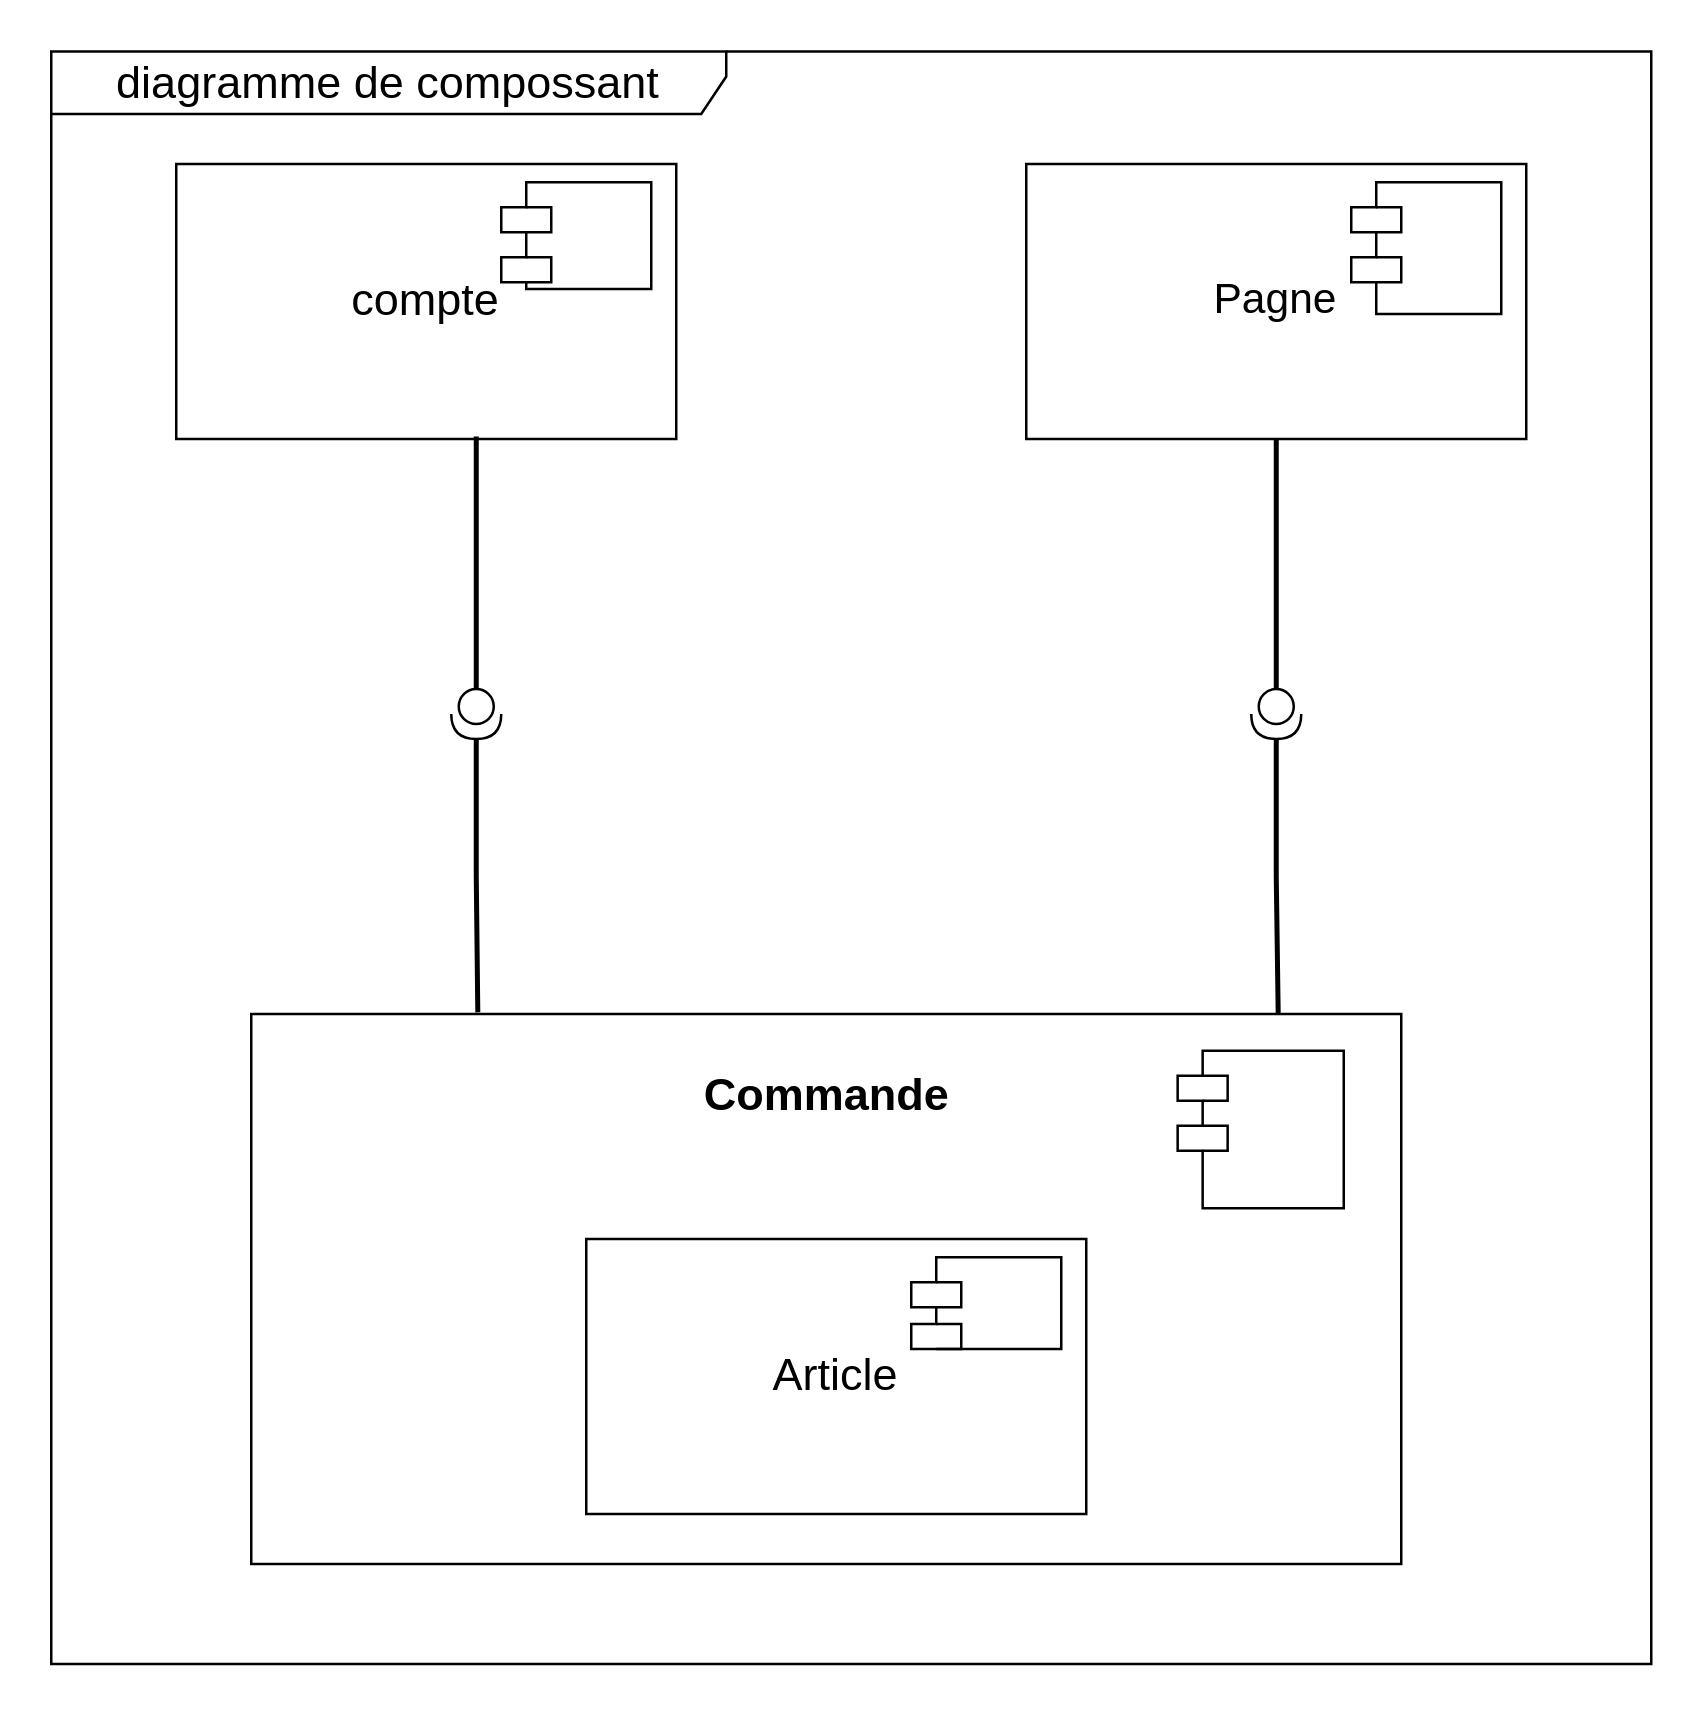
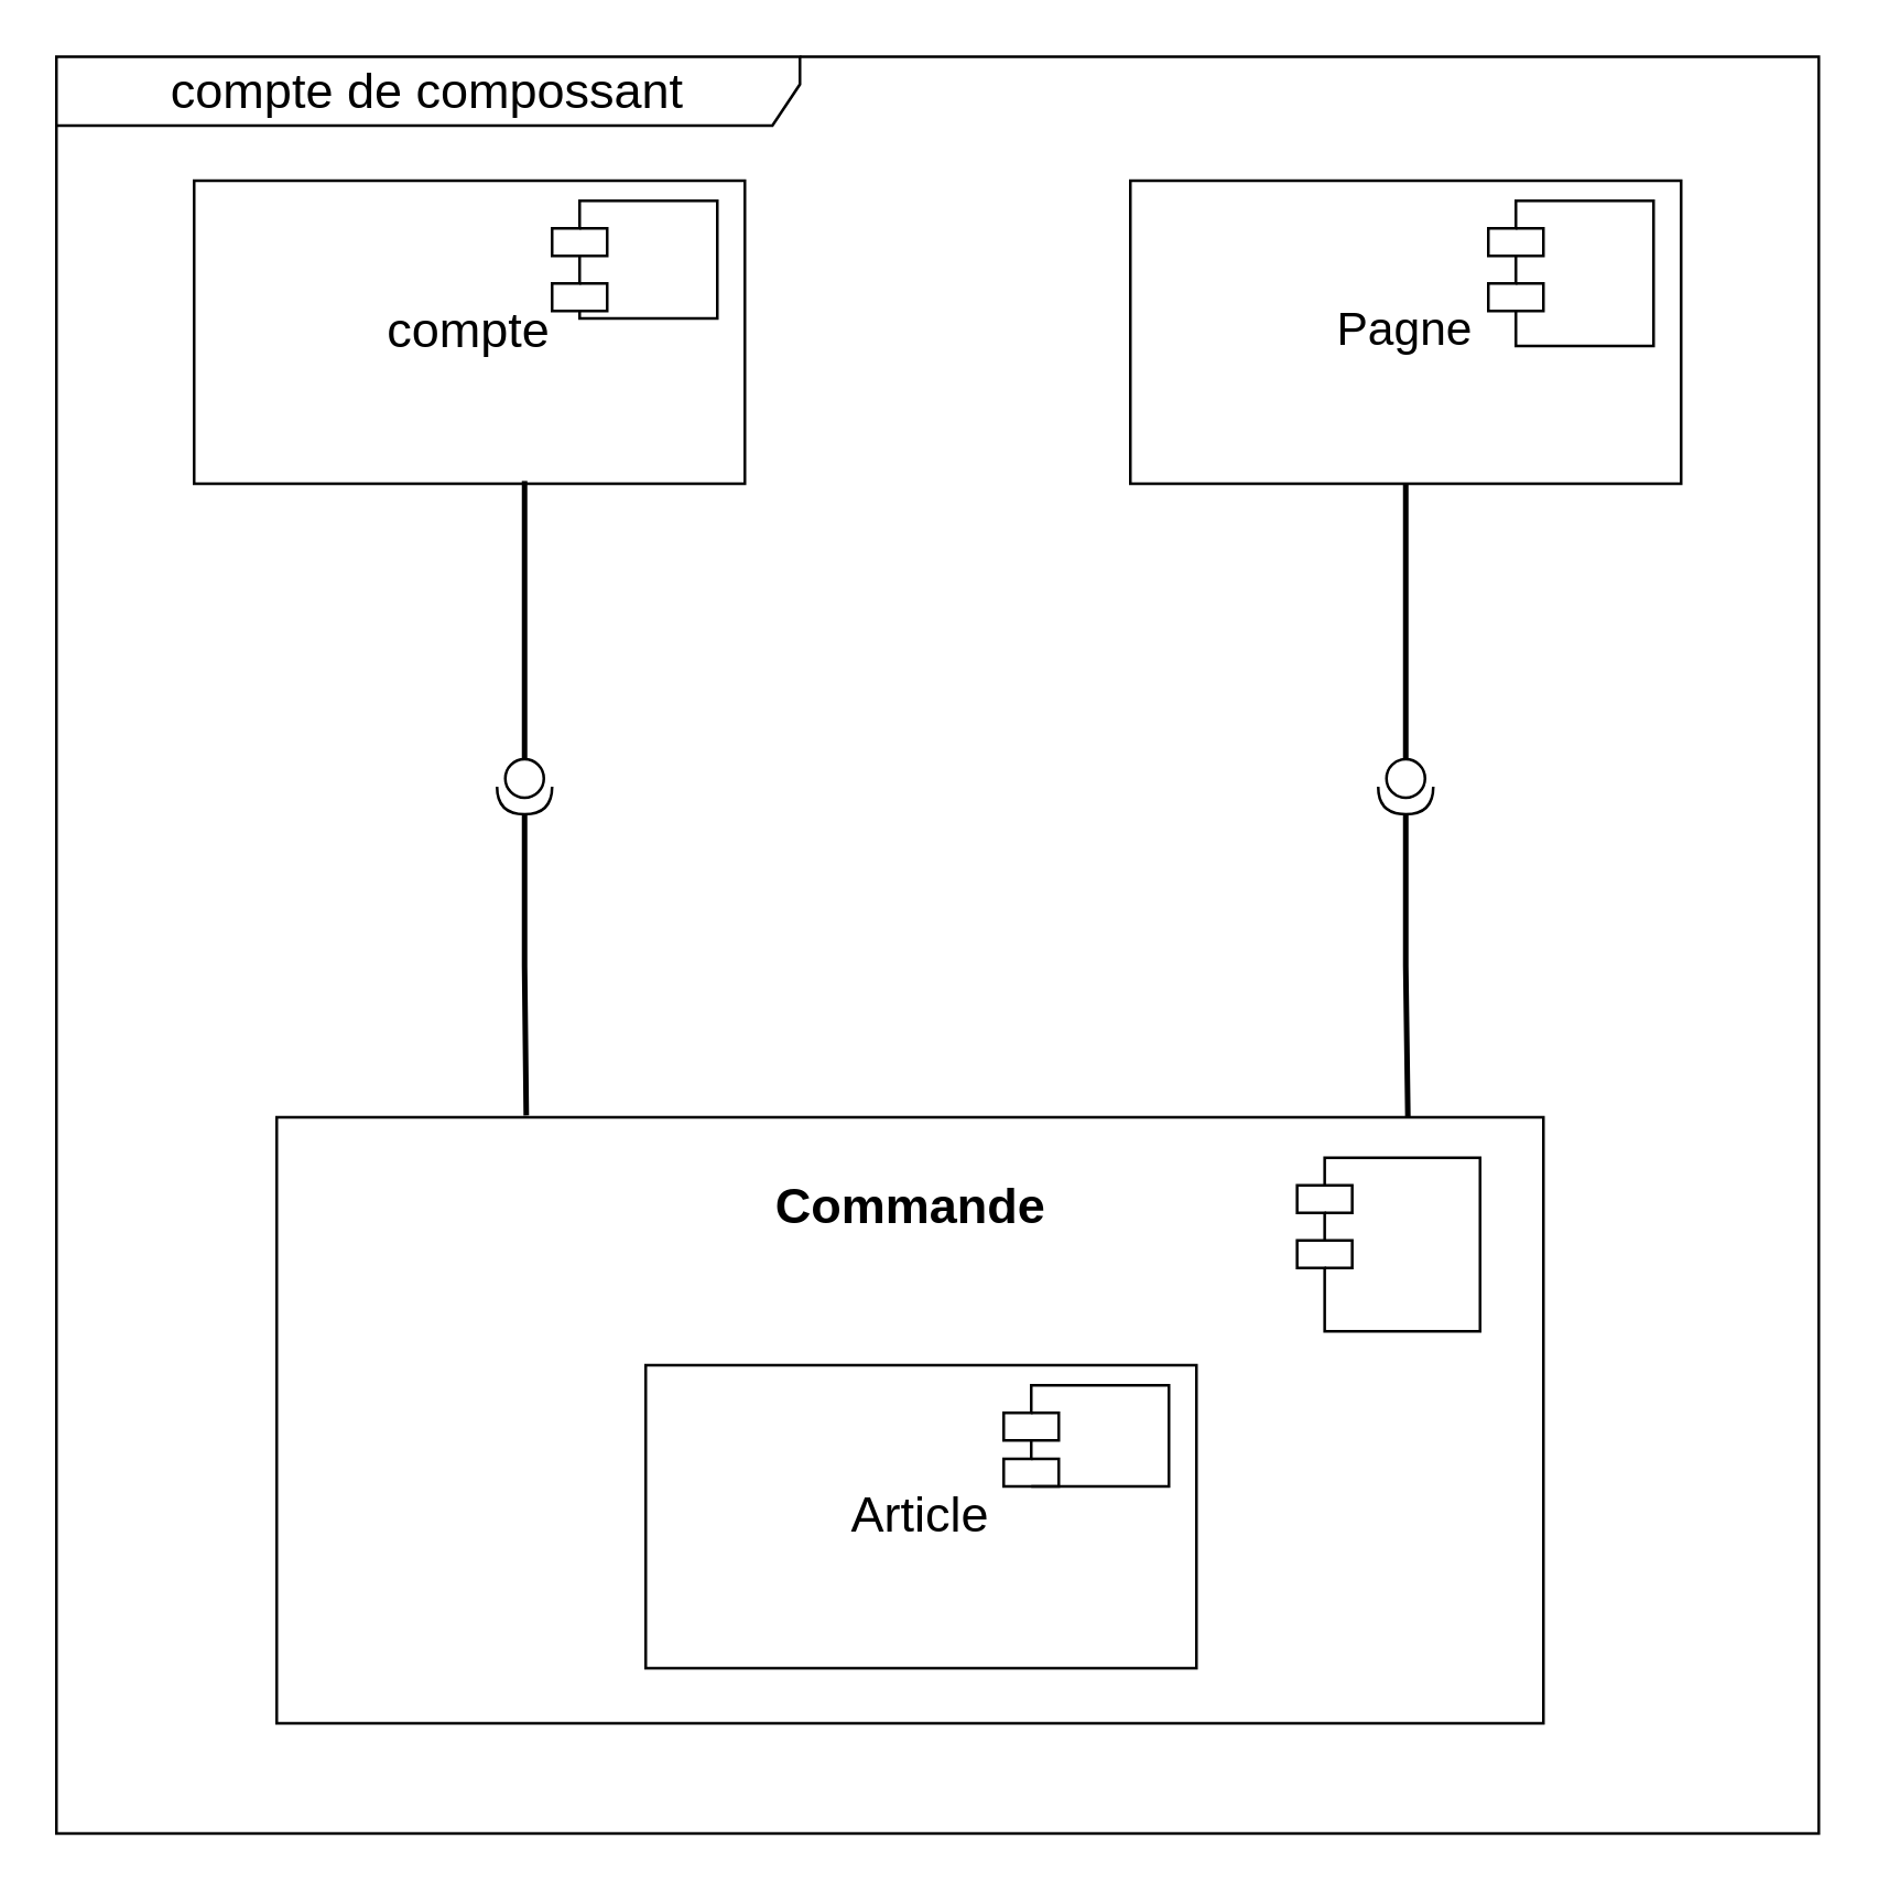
- <mxCell id="21" value="&lt;font style=&quot;font-size: 18px;&quot;&gt;diagramme de compossant&lt;/font&gt;" style="shape=umlFrame;whiteSpace=wrap;html=1;pointerEvents=0;width=270;height=25;" vertex="1" parent="1"><mxGeometry x="20" y="20" width="640" height="645" as="geometry" /></mxCell>
+ <mxCell id="21" value="&lt;font style=&quot;font-size: 18px;&quot;&gt;compte de compossant&lt;/font&gt;" style="shape=umlFrame;whiteSpace=wrap;html=1;pointerEvents=0;width=270;height=25;" vertex="1" parent="1"><mxGeometry x="20" y="20" width="640" height="645" as="geometry" /></mxCell>
